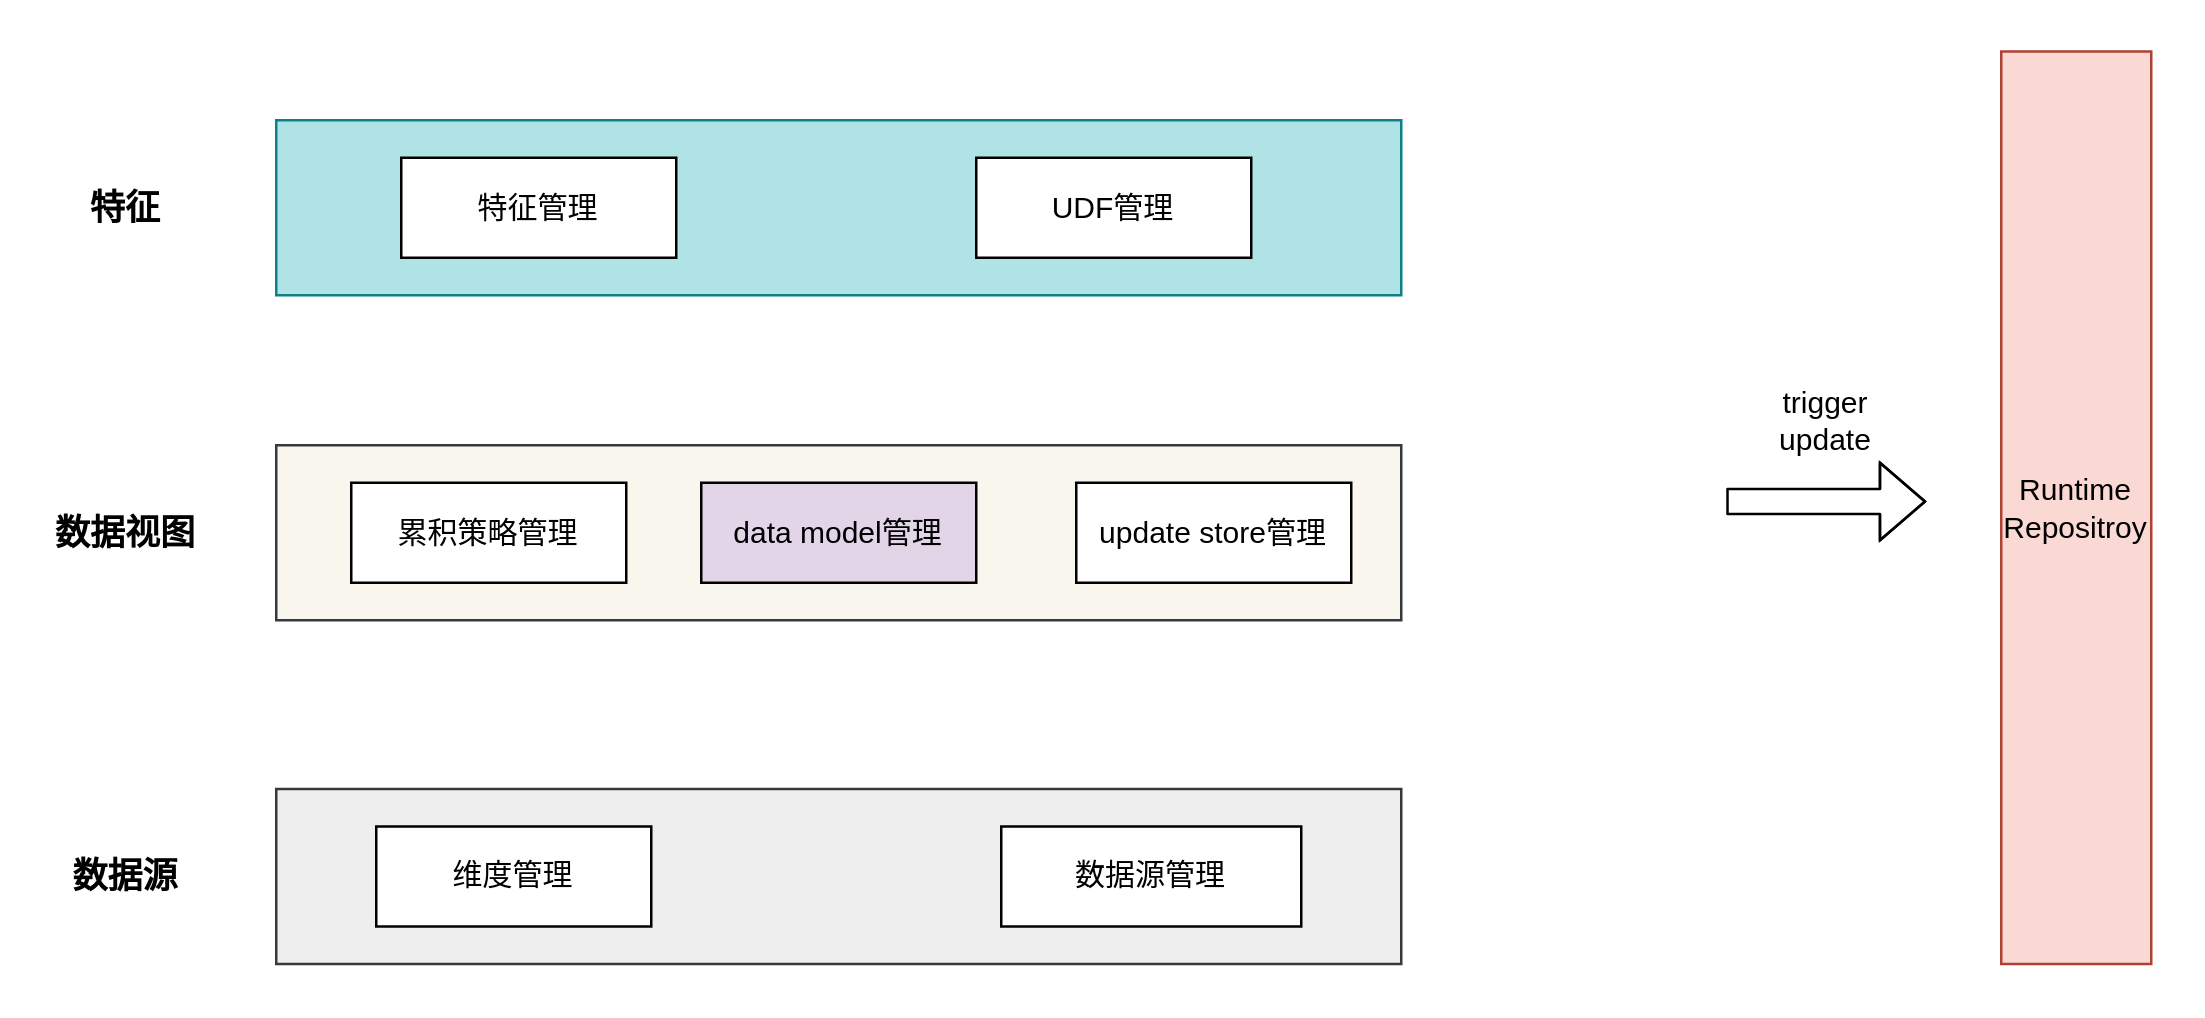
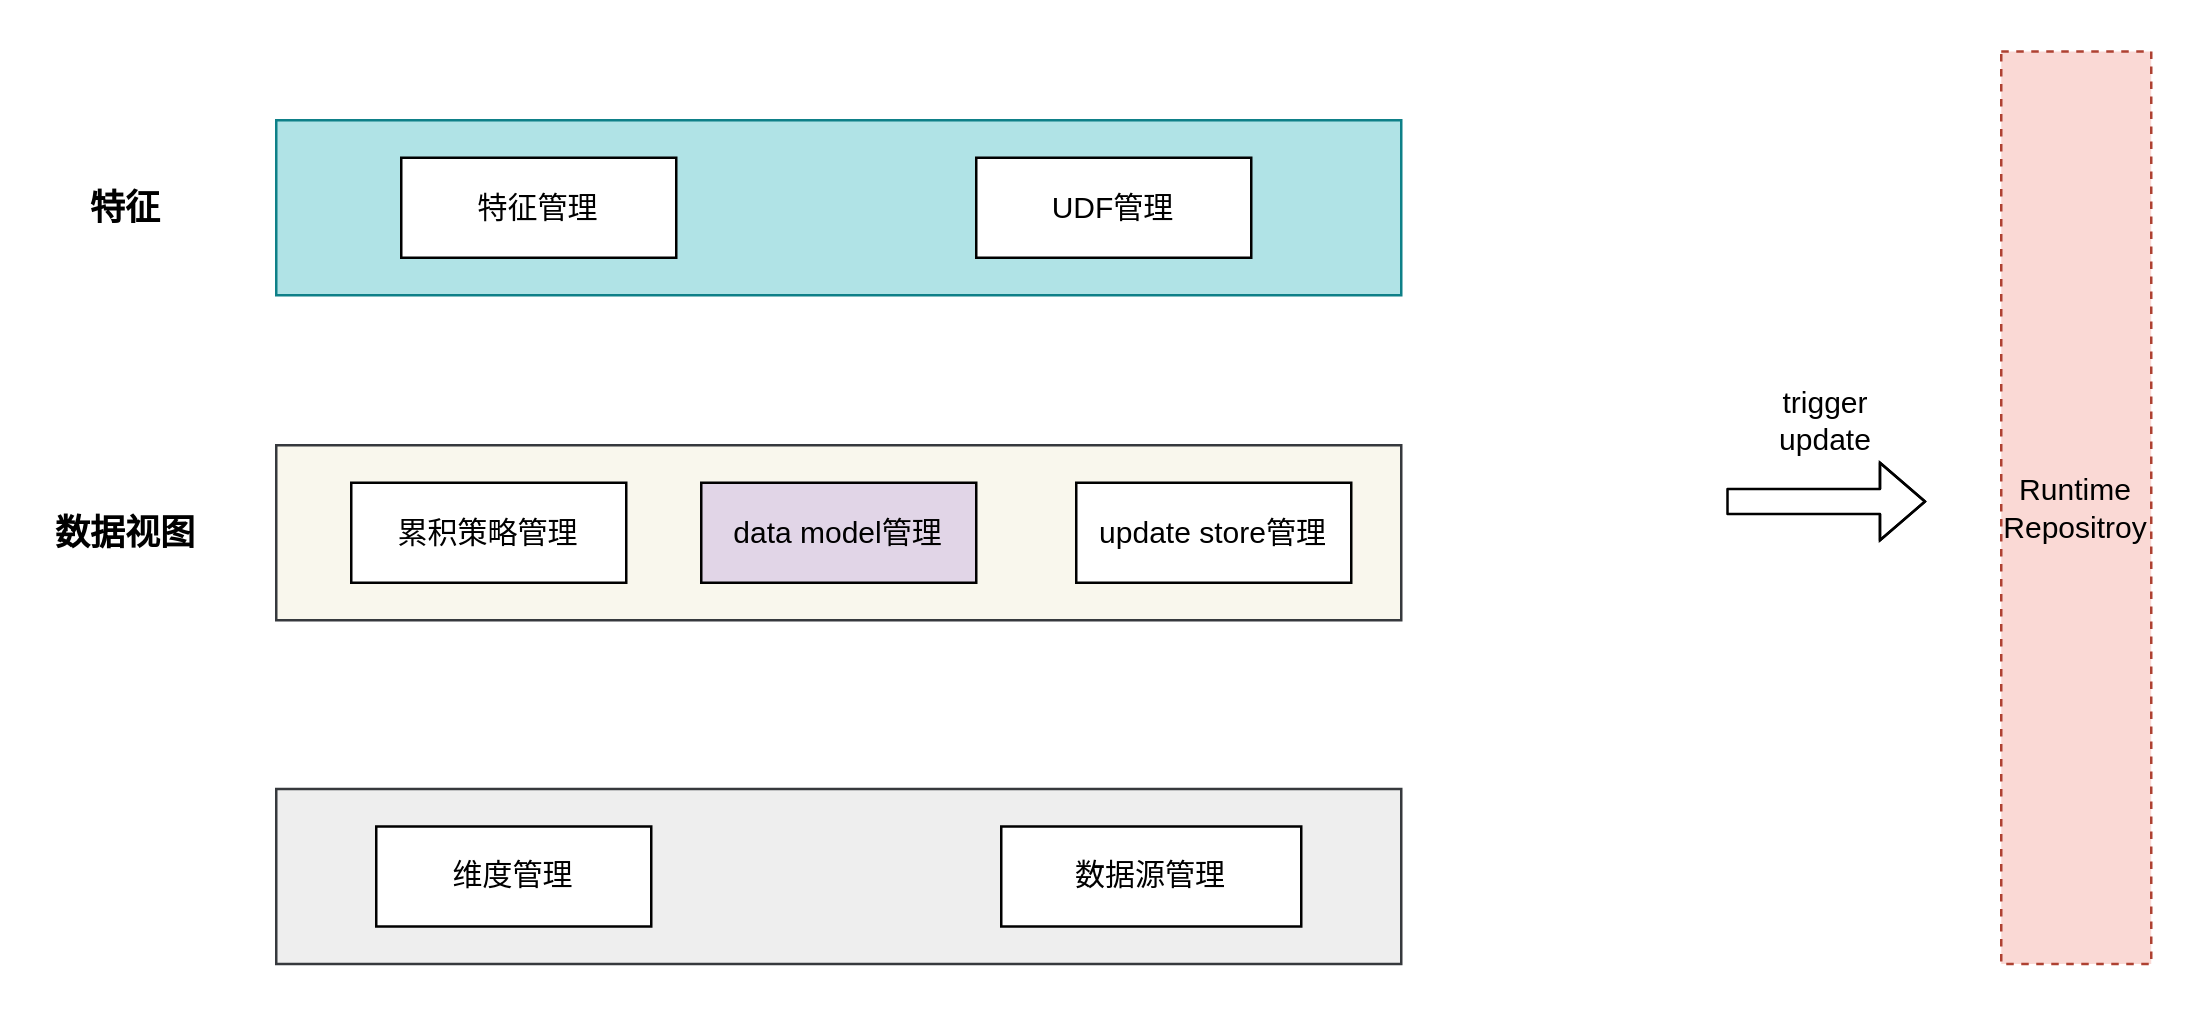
- <mxCell id="8" value="Runtime&lt;br&gt;Repositroy" style="rounded=0;whiteSpace=wrap;html=1;fillColor=#fad9d5;strokeColor=#ae4132;" vertex="1" parent="1"><mxGeometry x="800" y="20" width="60" height="365" as="geometry" /></mxCell>
+ <mxCell id="8" value="Runtime&lt;br&gt;Repositroy" style="rounded=0;whiteSpace=wrap;html=1;fillColor=#fad9d5;strokeColor=#ae4132;dashed=1;" vertex="1" parent="1"><mxGeometry x="800" y="20" width="60" height="365" as="geometry" /></mxCell>
- <mxCell id="3" value="&lt;b&gt;&lt;font style=&quot;font-size: 14px&quot;&gt;数据源&lt;/font&gt;&lt;/b&gt;" style="text;html=1;strokeColor=none;fillColor=none;align=center;verticalAlign=middle;whiteSpace=wrap;rounded=0;" vertex="1" parent="1"><mxGeometry x="20" y="337.5" width="60" height="25" as="geometry" /></mxCell>
